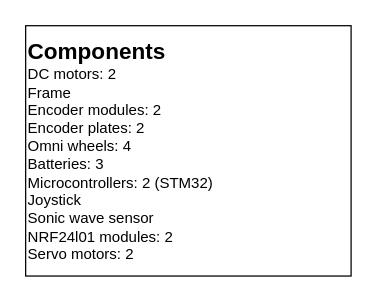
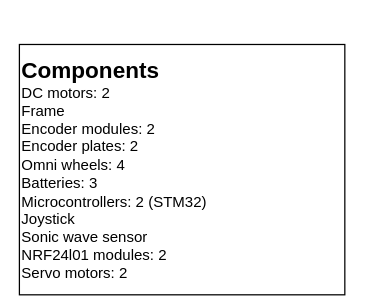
- <mxCell id="2" value="&lt;b&gt;&lt;font style=&quot;font-size: 18px;&quot;&gt;Components&lt;/font&gt;&lt;/b&gt;&lt;br&gt;DC motors: 2&lt;br&gt;Frame&lt;br&gt;Encoder modules: 2&lt;br&gt;Encoder plates: 2&lt;br&gt;Omni wheels: 4&lt;br&gt;Batteries: 3&lt;br&gt;Microcontrollers: 2 (STM32)&lt;br&gt;Joystick&lt;br&gt;Sonic wave sensor&lt;br&gt;NRF24l01 modules: 2&lt;br&gt;Servo motors: 2" style="rounded=0;whiteSpace=wrap;html=1;align=left;" vertex="1" parent="1"><mxGeometry x="20" y="20" width="260" height="200" as="geometry" /></mxCell>
+ <mxCell id="2" value="&lt;b&gt;&lt;font style=&quot;font-size: 18px;&quot;&gt;Components&lt;/font&gt;&lt;/b&gt;&lt;br&gt;DC motors: 2&lt;br&gt;Frame&lt;br&gt;Encoder modules: 2&lt;br&gt;Encoder plates: 2&lt;br&gt;Omni wheels: 4&lt;br&gt;Batteries: 3&lt;br&gt;Microcontrollers: 2 (STM32)&lt;br&gt;Joystick&lt;br&gt;Sonic wave sensor&lt;br&gt;NRF24l01 modules: 2&lt;br&gt;Servo motors: 2" style="rounded=0;whiteSpace=wrap;html=1;align=left;" vertex="1" parent="1"><mxGeometry x="15" y="35" width="260" height="200" as="geometry" /></mxCell>
